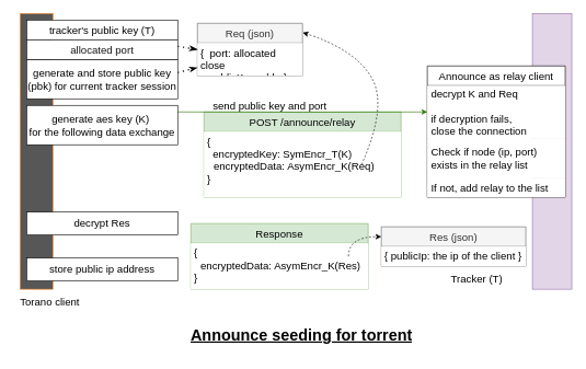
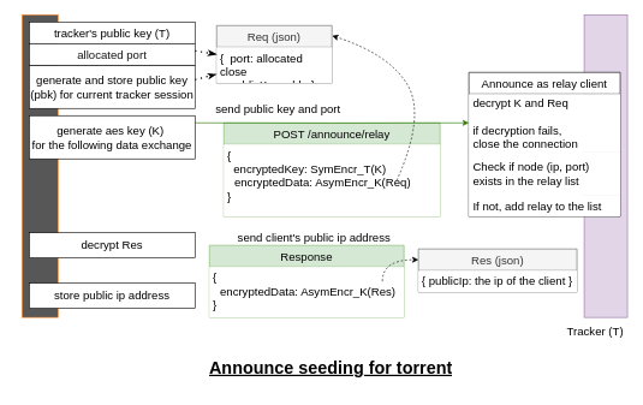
- <mxCell id="12" value="&lt;font style=&quot;font-size: 16px;&quot;&gt;send public key and port&lt;br&gt;&lt;/font&gt;" style="text;html=1;align=center;verticalAlign=middle;resizable=0;points=[];autosize=1;strokeColor=none;fillColor=none;" parent="1" vertex="1"><mxGeometry x="315" y="150" width="190" height="20" as="geometry" /></mxCell>
+ <mxCell id="12" value="&lt;font style=&quot;font-size: 16px;&quot;&gt;send public key and port&lt;br&gt;&lt;/font&gt;" style="text;html=1;align=center;verticalAlign=middle;resizable=0;points=[];autosize=1;strokeColor=none;fillColor=none;" parent="1" vertex="1"><mxGeometry x="290" y="140" width="190" height="20" as="geometry" /></mxCell>
+ <mxCell id="13" value="&lt;font style=&quot;font-size: 16px;&quot;&gt;send client's public ip address&lt;br&gt;&lt;/font&gt;" style="text;html=1;align=center;verticalAlign=middle;resizable=0;points=[];autosize=1;strokeColor=none;fillColor=none;" parent="1" vertex="1"><mxGeometry x="320" y="320" width="230" height="20" as="geometry" /></mxCell>
- <mxCell id="9" value="&lt;font style=&quot;font-size: 16px;&quot;&gt;Tracker (T)&lt;br&gt;&lt;/font&gt;" style="text;html=1;align=center;verticalAlign=middle;resizable=0;points=[];autosize=1;strokeColor=none;fillColor=none;" parent="1" vertex="1"><mxGeometry x="680" y="415" width="90" height="20" as="geometry" /></mxCell>
+ <mxCell id="9" value="&lt;font style=&quot;font-size: 16px;&quot;&gt;Tracker (T)&lt;br&gt;&lt;/font&gt;" style="text;html=1;align=center;verticalAlign=middle;resizable=0;points=[];autosize=1;strokeColor=none;fillColor=none;" parent="1" vertex="1"><mxGeometry x="780" y="450" width="90" height="20" as="geometry" /></mxCell>
- <mxCell id="22" value="&lt;font style=&quot;font-size: 16px;&quot;&gt;Torano client&lt;br&gt;&lt;/font&gt;" style="text;html=1;align=center;verticalAlign=middle;resizable=0;points=[];autosize=1;strokeColor=none;fillColor=none;" parent="1" vertex="1"><mxGeometry y="450" width="110" height="20" as="geometry" x="20" /></mxCell>
